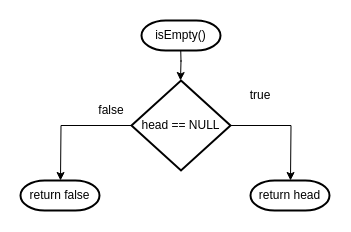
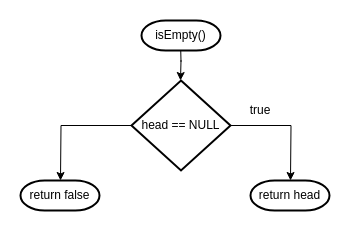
- <mxCell id="9" value="true" style="text;html=1;strokeColor=none;fillColor=none;align=center;verticalAlign=middle;whiteSpace=wrap;rounded=0;" vertex="1" parent="1"><mxGeometry x="240" y="85" width="40" height="20" as="geometry" /></mxCell>
+ <mxCell id="9" value="true" style="text;html=1;strokeColor=none;fillColor=none;align=center;verticalAlign=middle;whiteSpace=wrap;rounded=0;" vertex="1" parent="1"><mxGeometry x="240" y="100" width="40" height="20" as="geometry" /></mxCell>
- <mxCell id="10" value="false" style="text;html=1;strokeColor=none;fillColor=none;align=center;verticalAlign=middle;whiteSpace=wrap;rounded=0;" vertex="1" parent="1"><mxGeometry x="91" y="100" width="40" height="20" as="geometry" /></mxCell>
